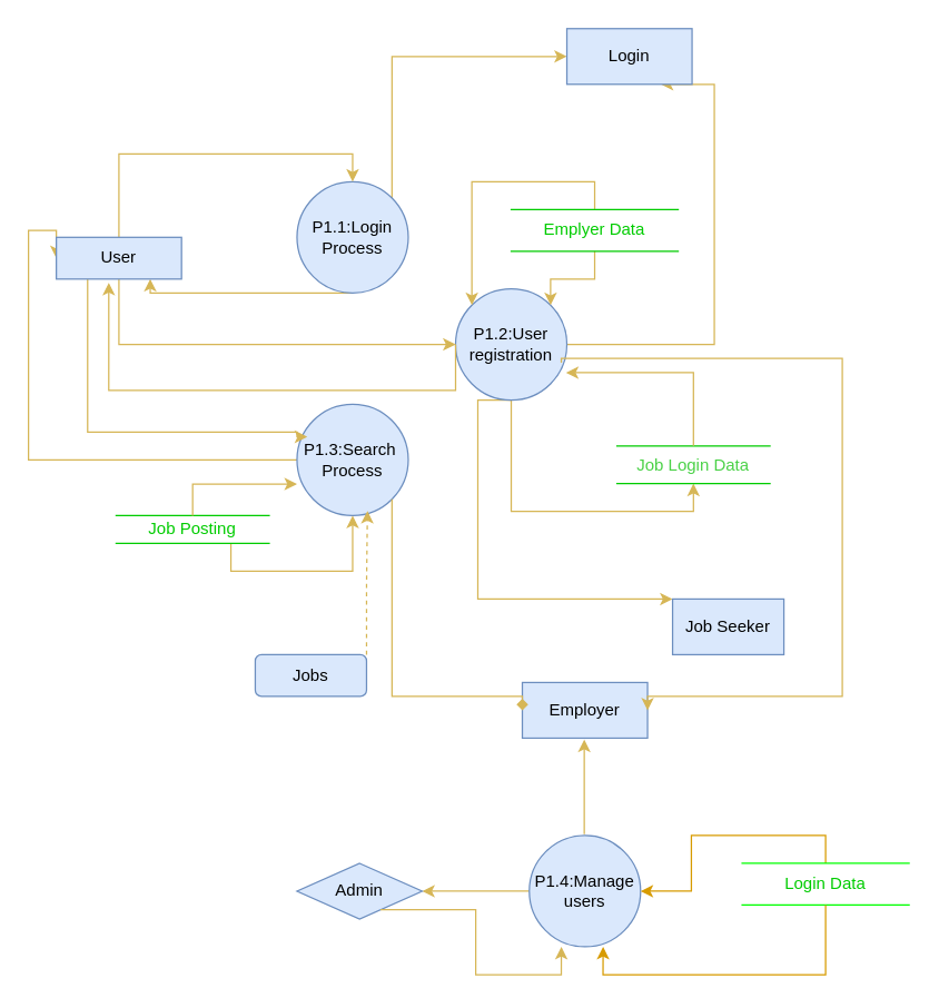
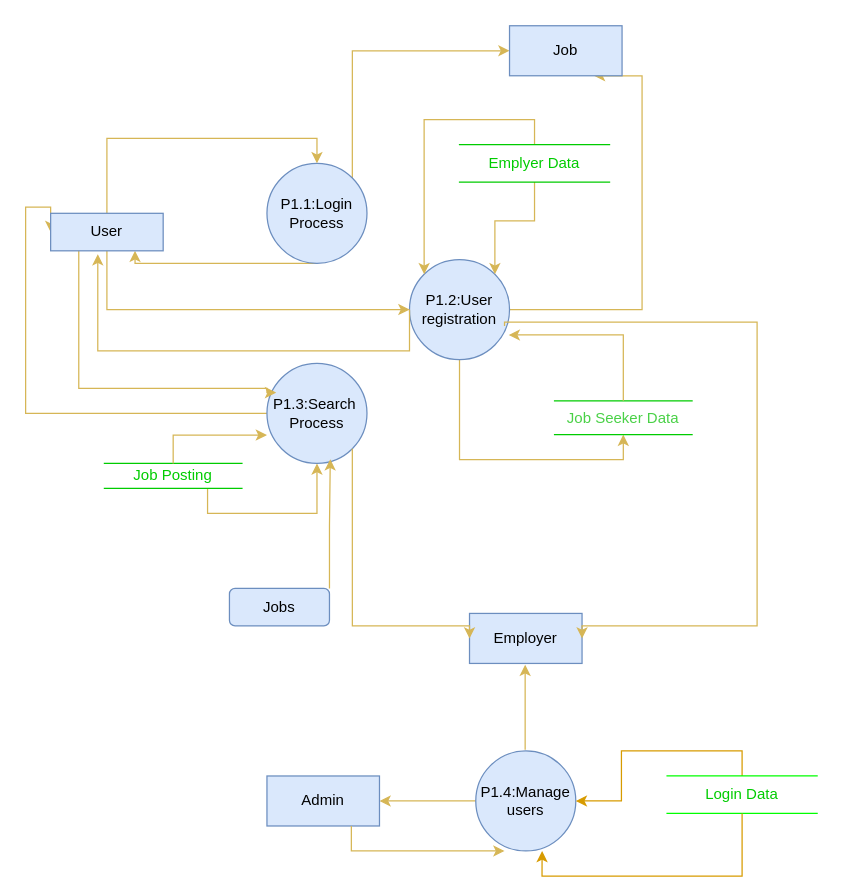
- <mxCell id="20" value="Login" style="whiteSpace=wrap;html=1;fillColor=#dae8fc;strokeColor=#6c8ebf;" parent="1" vertex="1"><mxGeometry x="407" y="20" width="90" height="40" as="geometry" /></mxCell>
+ <mxCell id="20" value="Job" style="whiteSpace=wrap;html=1;fillColor=#dae8fc;strokeColor=#6c8ebf;" parent="1" vertex="1"><mxGeometry x="407" y="20" width="90" height="40" as="geometry" /></mxCell>
- <mxCell id="32" value="&lt;font style=&quot;color: rgb(0, 204, 0);&quot;&gt;Emplyer Data&lt;/font&gt;" style="shape=partialRectangle;whiteSpace=wrap;html=1;left=0;right=0;fillColor=none;strokeColor=#00CC00;" parent="1" vertex="1"><mxGeometry x="367" y="150" width="120" height="30" as="geometry" /></mxCell>
+ <mxCell id="32" value="&lt;font style=&quot;color: rgb(0, 204, 0);&quot;&gt;Emplyer Data&lt;/font&gt;" style="shape=partialRectangle;whiteSpace=wrap;html=1;left=0;right=0;fillColor=none;strokeColor=#00CC00;" parent="1" vertex="1"><mxGeometry x="367" y="115" width="120" height="30" as="geometry" /></mxCell>
- <mxCell id="27" value="&lt;font style=&quot;color: light-dark(rgb(74, 209, 71), rgb(237, 237, 237));&quot;&gt;Job Login Data&lt;/font&gt;" style="shape=partialRectangle;whiteSpace=wrap;html=1;left=0;right=0;fillColor=none;strokeColor=#00CC00;" parent="1" vertex="1"><mxGeometry x="443" y="320" width="110" height="27" as="geometry" /></mxCell>
+ <mxCell id="27" value="&lt;font style=&quot;color: light-dark(rgb(74, 209, 71), rgb(237, 237, 237));&quot;&gt;Job Seeker Data&lt;/font&gt;" style="shape=partialRectangle;whiteSpace=wrap;html=1;left=0;right=0;fillColor=none;strokeColor=#00CC00;" parent="1" vertex="1"><mxGeometry x="443" y="320" width="110" height="27" as="geometry" /></mxCell>
- <mxCell id="6" style="edgeStyle=orthogonalEdgeStyle;rounded=0;orthogonalLoop=1;jettySize=auto;html=1;exitX=0.5;exitY=1;exitDx=0;exitDy=0;entryX=0;entryY=0;entryDx=0;entryDy=0;fillColor=#fff2cc;strokeColor=#d6b656;" parent="1" source="8" target="26" edge="1"><mxGeometry relative="1" as="geometry"><mxPoint x="383" y="370" as="targetPoint" /><Array as="points"><mxPoint x="343" y="287" /><mxPoint x="343" y="430" /></Array></mxGeometry></mxCell>
- <mxCell id="35" style="edgeStyle=orthogonalEdgeStyle;rounded=0;orthogonalLoop=1;jettySize=auto;html=1;exitX=1;exitY=0;exitDx=0;exitDy=0;entryX=0.633;entryY=0.958;entryDx=0;entryDy=0;entryPerimeter=0;fillColor=#fff2cc;strokeColor=#d6b656;dashed=1;" parent="1" source="24" target="10" edge="1"><mxGeometry relative="1" as="geometry" /></mxCell>
+ <mxCell id="35" style="edgeStyle=orthogonalEdgeStyle;rounded=0;orthogonalLoop=1;jettySize=auto;html=1;exitX=1;exitY=0;exitDx=0;exitDy=0;entryX=0.633;entryY=0.958;entryDx=0;entryDy=0;entryPerimeter=0;fillColor=#fff2cc;strokeColor=#d6b656;" parent="1" source="24" target="10" edge="1"><mxGeometry relative="1" as="geometry" /></mxCell>
- <mxCell id="26" value="Job Seeker" style="whiteSpace=wrap;html=1;fillColor=#dae8fc;strokeColor=#6c8ebf;" parent="1" vertex="1"><mxGeometry x="483" y="430" width="80" height="40" as="geometry" /></mxCell>
- <mxCell id="23" style="edgeStyle=orthogonalEdgeStyle;rounded=0;orthogonalLoop=1;jettySize=auto;html=1;exitX=1;exitY=1;exitDx=0;exitDy=0;entryX=0;entryY=0.5;entryDx=0;entryDy=0;fillColor=#fff2cc;strokeColor=#d6b656;endArrow=diamond;" parent="1" source="10" target="21" edge="1"><mxGeometry relative="1" as="geometry"><mxPoint x="363" y="358" as="targetPoint" /><Array as="points"><mxPoint x="281" y="500" /><mxPoint x="375" y="500" /></Array></mxGeometry></mxCell>
+ <mxCell id="23" style="edgeStyle=orthogonalEdgeStyle;rounded=0;orthogonalLoop=1;jettySize=auto;html=1;exitX=1;exitY=1;exitDx=0;exitDy=0;entryX=0;entryY=0.5;entryDx=0;entryDy=0;fillColor=#fff2cc;strokeColor=#d6b656;" parent="1" source="10" target="21" edge="1"><mxGeometry relative="1" as="geometry"><mxPoint x="363" y="358" as="targetPoint" /><Array as="points"><mxPoint x="281" y="500" /><mxPoint x="375" y="500" /></Array></mxGeometry></mxCell>
- <mxCell id="18" value="Admin" style="rhombus;whiteSpace=wrap;html=1;fillColor=#dae8fc;strokeColor=#6c8ebf;" parent="1" vertex="1"><mxGeometry x="213" y="620" width="90" height="40" as="geometry" /></mxCell>
+ <mxCell id="18" value="Admin" style="rounded=0;whiteSpace=wrap;html=1;fillColor=#dae8fc;strokeColor=#6c8ebf;" parent="1" vertex="1"><mxGeometry x="213" y="620" width="90" height="40" as="geometry" /></mxCell>
